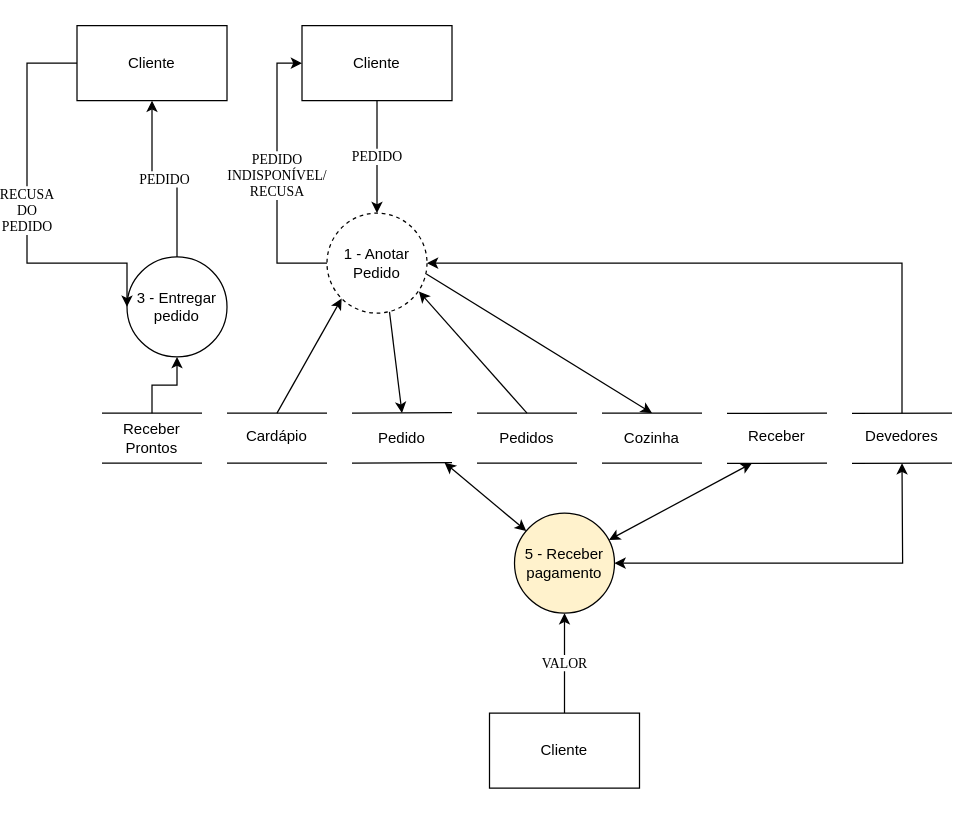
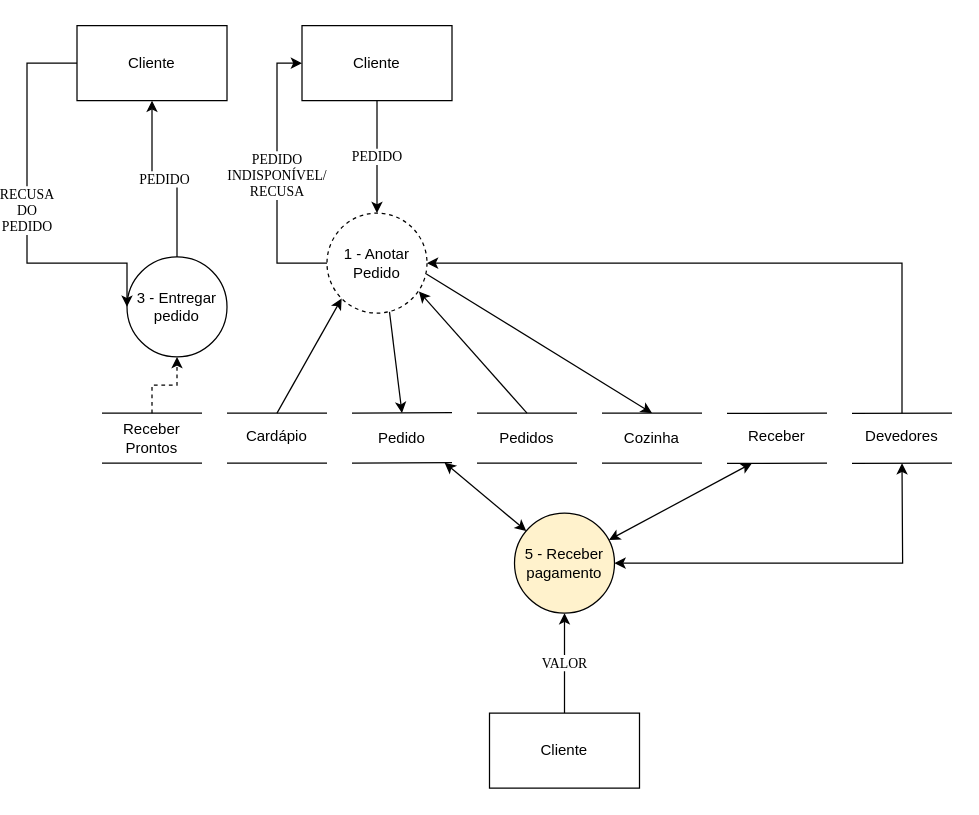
- <mxCell id="22" style="edgeStyle=orthogonalEdgeStyle;rounded=0;orthogonalLoop=1;jettySize=auto;html=1;entryX=0.5;entryY=1;entryDx=0;entryDy=0;" parent="1" source="23" target="17" edge="1"><mxGeometry relative="1" as="geometry" /></mxCell>
+ <mxCell id="22" style="edgeStyle=orthogonalEdgeStyle;rounded=0;orthogonalLoop=1;jettySize=auto;html=1;entryX=0.5;entryY=1;entryDx=0;entryDy=0;dashed=1;" parent="1" source="23" target="17" edge="1"><mxGeometry relative="1" as="geometry" /></mxCell>
